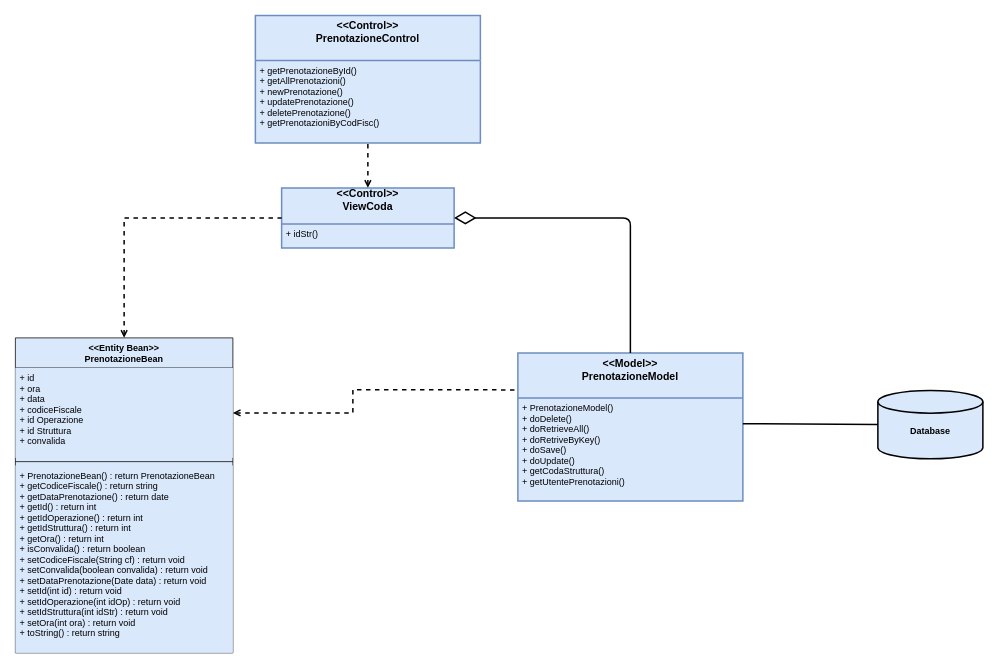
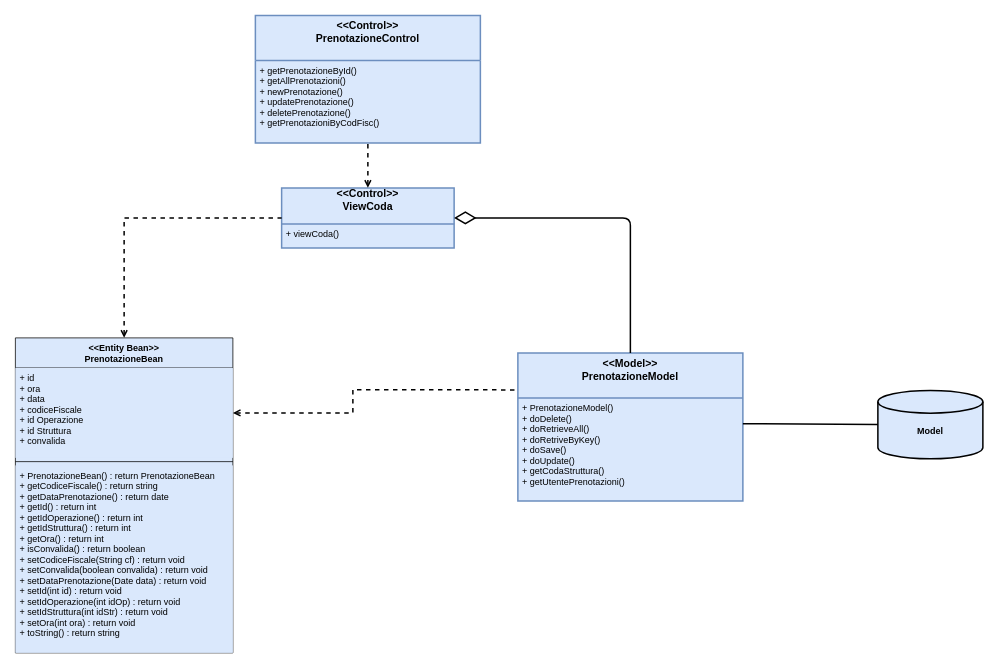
- <mxCell id="7" value="+ idStr()&#10;" style="align=left;strokeColor=none;fillColor=none;spacingLeft=4;fontSize=12;verticalAlign=top;resizable=0;rotatable=0;part=1;labelBackgroundColor=none;" vertex="1" parent="6"><mxGeometry y="48" width="230" height="32" as="geometry" /></mxCell>
+ <mxCell id="7" value="+ viewCoda()&#10;" style="align=left;strokeColor=none;fillColor=none;spacingLeft=4;fontSize=12;verticalAlign=top;resizable=0;rotatable=0;part=1;labelBackgroundColor=none;" vertex="1" parent="6"><mxGeometry y="48" width="230" height="32" as="geometry" /></mxCell>
- <mxCell id="16" value="&lt;div&gt;&lt;br&gt;&lt;/div&gt;&lt;div&gt;&lt;b&gt;Database&lt;/b&gt;&lt;/div&gt;" style="strokeWidth=2;html=1;shape=mxgraph.flowchart.database;whiteSpace=wrap;rounded=0;labelBackgroundColor=none;fillColor=#DAE8FC;align=center;" vertex="1" parent="1"><mxGeometry x="1170" y="520" width="140" height="91.25" as="geometry" /></mxCell>
+ <mxCell id="16" value="&lt;div&gt;&lt;br&gt;&lt;/div&gt;&lt;div&gt;&lt;b&gt;Model&lt;/b&gt;&lt;/div&gt;" style="strokeWidth=2;html=1;shape=mxgraph.flowchart.database;whiteSpace=wrap;rounded=0;labelBackgroundColor=none;fillColor=#DAE8FC;align=center;" vertex="1" parent="1"><mxGeometry x="1170" y="520" width="140" height="91.25" as="geometry" /></mxCell>
